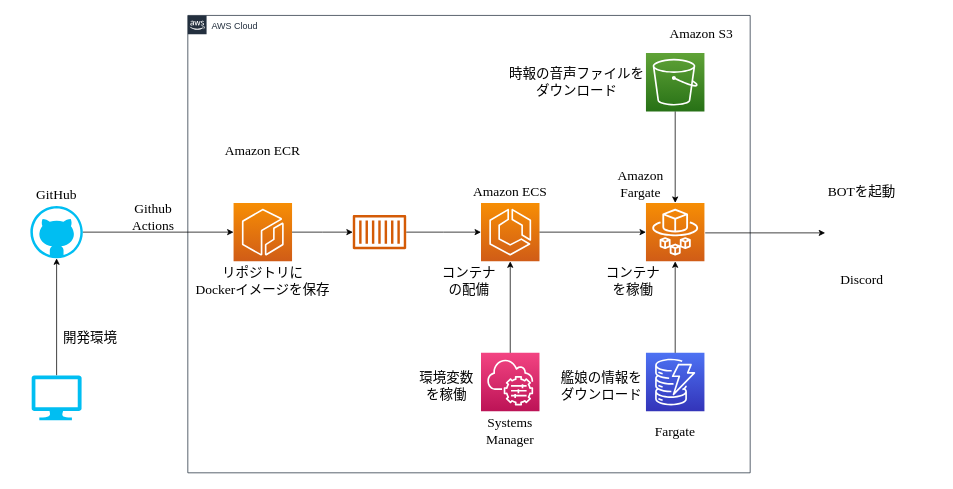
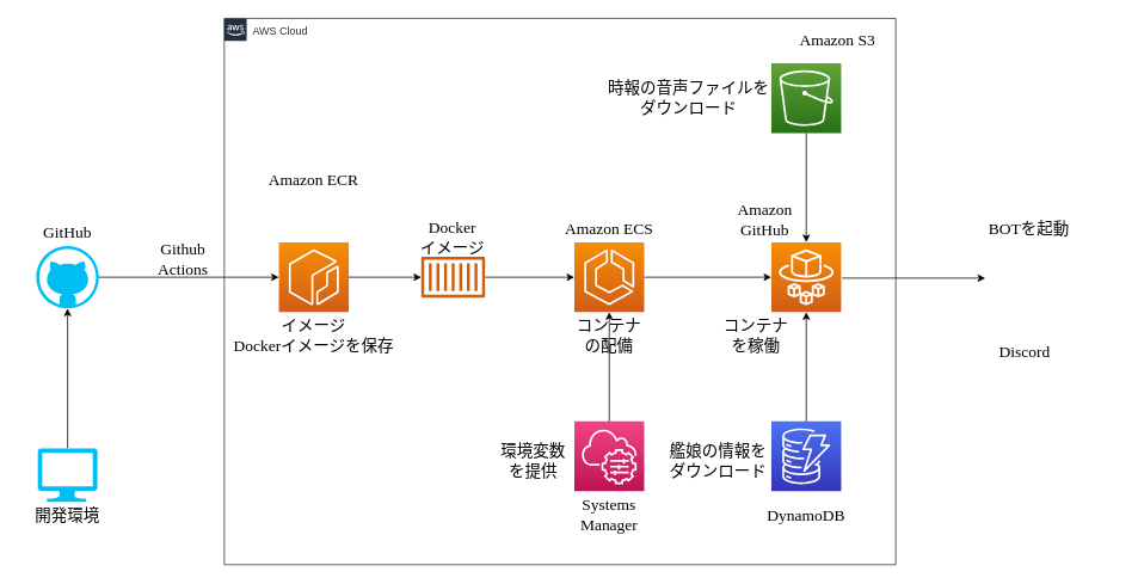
- <mxCell id="19" value="Amazon Fargate" style="text;html=1;strokeColor=none;fillColor=none;align=center;verticalAlign=middle;whiteSpace=wrap;rounded=0;fontFamily=Kosugi;fontSource=https%3A%2F%2Ffonts.googleapis.com%2Fcss%3Ffamily%3DKosugi;fontSize=18;" vertex="1" parent="2"><mxGeometry x="550" y="210" width="108.33" height="30" as="geometry" /></mxCell>
+ <mxCell id="19" value="Amazon GitHub" style="text;html=1;strokeColor=none;fillColor=none;align=center;verticalAlign=middle;whiteSpace=wrap;rounded=0;fontFamily=Kosugi;fontSource=https%3A%2F%2Ffonts.googleapis.com%2Fcss%3Ffamily%3DKosugi;fontSize=18;" vertex="1" parent="2"><mxGeometry x="550" y="210" width="108.33" height="30" as="geometry" /></mxCell>
+ <mxCell id="22" value="Docker&lt;br&gt;イメージ" style="text;html=1;strokeColor=none;fillColor=none;align=center;verticalAlign=middle;whiteSpace=wrap;rounded=0;fontFamily=Kosugi;fontSource=https%3A%2F%2Ffonts.googleapis.com%2Fcss%3Ffamily%3DKosugi;fontSize=18;" vertex="1" parent="2"><mxGeometry x="201.45" y="230" width="108.33" height="30" as="geometry" /></mxCell>
- <mxCell id="38" value="Discord" style="text;html=1;strokeColor=none;fillColor=none;align=center;verticalAlign=middle;whiteSpace=wrap;rounded=0;fontFamily=Kosugi;fontSource=https%3A%2F%2Ffonts.googleapis.com%2Fcss%3Ffamily%3DKosugi;fontSize=18;" vertex="1" parent="1"><mxGeometry x="1094.84" y="358" width="108.33" height="30" as="geometry" /></mxCell>
+ <mxCell id="38" value="Discord" style="text;html=1;strokeColor=none;fillColor=none;align=center;verticalAlign=middle;whiteSpace=wrap;rounded=0;fontFamily=Kosugi;fontSource=https%3A%2F%2Ffonts.googleapis.com%2Fcss%3Ffamily%3DKosugi;fontSize=18;" vertex="1" parent="1"><mxGeometry x="1089.84" y="378" width="108.33" height="30" as="geometry" /></mxCell>
- <mxCell id="23" value="リポジトリに&lt;br&gt;Dockerイメージを保存" style="text;html=1;strokeColor=none;fillColor=none;align=center;verticalAlign=middle;whiteSpace=wrap;rounded=0;fontFamily=Kosugi;fontSource=https%3A%2F%2Ffonts.googleapis.com%2Fcss%3Ffamily%3DKosugi;fontSize=18;" vertex="1" parent="2"><mxGeometry x="-50" y="340" width="300" height="30" as="geometry" /></mxCell>
+ <mxCell id="23" value="イメージ&lt;br&gt;Dockerイメージを保存" style="text;html=1;strokeColor=none;fillColor=none;align=center;verticalAlign=middle;whiteSpace=wrap;rounded=0;fontFamily=Kosugi;fontSource=https%3A%2F%2Ffonts.googleapis.com%2Fcss%3Ffamily%3DKosugi;fontSize=18;" vertex="1" parent="2"><mxGeometry x="-50" y="340" width="300" height="30" as="geometry" /></mxCell>
- <mxCell id="24" value="コンテナ&lt;br&gt;の配備" style="text;html=1;strokeColor=none;fillColor=none;align=center;verticalAlign=middle;whiteSpace=wrap;rounded=0;fontFamily=Kosugi;fontSource=https%3A%2F%2Ffonts.googleapis.com%2Fcss%3Ffamily%3DKosugi;fontSize=18;" vertex="1" parent="2"><mxGeometry x="320.84" y="340" width="108.33" height="30" as="geometry" /></mxCell>
+ <mxCell id="24" value="コンテナ&lt;br&gt;の配備" style="text;html=1;strokeColor=none;fillColor=none;align=center;verticalAlign=middle;whiteSpace=wrap;rounded=0;fontFamily=Kosugi;fontSource=https%3A%2F%2Ffonts.googleapis.com%2Fcss%3Ffamily%3DKosugi;fontSize=18;" vertex="1" parent="2"><mxGeometry x="375.84" y="340" width="108.33" height="30" as="geometry" /></mxCell>
- <mxCell id="35" value="開発環境" style="text;html=1;strokeColor=none;fillColor=none;align=center;verticalAlign=middle;whiteSpace=wrap;rounded=0;fontFamily=Kosugi;fontSource=https%3A%2F%2Ffonts.googleapis.com%2Fcss%3Ffamily%3DKosugi;fontSize=18;" vertex="1" parent="1"><mxGeometry x="65.84" y="435" width="108.33" height="30" as="geometry" /></mxCell>
+ <mxCell id="35" value="開発環境" style="text;html=1;strokeColor=none;fillColor=none;align=center;verticalAlign=middle;whiteSpace=wrap;rounded=0;fontFamily=Kosugi;fontSource=https%3A%2F%2Ffonts.googleapis.com%2Fcss%3Ffamily%3DKosugi;fontSize=18;" vertex="1" parent="1"><mxGeometry x="20.84" y="560" width="108.33" height="30" as="geometry" /></mxCell>
- <mxCell id="25" value="環境変数&lt;br&gt;を稼働" style="text;html=1;strokeColor=none;fillColor=none;align=center;verticalAlign=middle;whiteSpace=wrap;rounded=0;fontFamily=Kosugi;fontSource=https%3A%2F%2Ffonts.googleapis.com%2Fcss%3Ffamily%3DKosugi;fontSize=18;" vertex="1" parent="2"><mxGeometry x="291.23" y="480" width="108.33" height="30" as="geometry" /></mxCell>
+ <mxCell id="25" value="環境変数&lt;br&gt;を提供" style="text;html=1;strokeColor=none;fillColor=none;align=center;verticalAlign=middle;whiteSpace=wrap;rounded=0;fontFamily=Kosugi;fontSource=https%3A%2F%2Ffonts.googleapis.com%2Fcss%3Ffamily%3DKosugi;fontSize=18;" vertex="1" parent="2"><mxGeometry x="291.23" y="480" width="108.33" height="30" as="geometry" /></mxCell>
- <mxCell id="21" value="Fargate" style="text;html=1;strokeColor=none;fillColor=none;align=center;verticalAlign=middle;whiteSpace=wrap;rounded=0;fontFamily=Kosugi;fontSource=https%3A%2F%2Ffonts.googleapis.com%2Fcss%3Ffamily%3DKosugi;fontSize=18;" vertex="1" parent="2"><mxGeometry x="595.83" y="540" width="108.33" height="30" as="geometry" /></mxCell>
+ <mxCell id="21" value="DynamoDB" style="text;html=1;strokeColor=none;fillColor=none;align=center;verticalAlign=middle;whiteSpace=wrap;rounded=0;fontFamily=Kosugi;fontSource=https%3A%2F%2Ffonts.googleapis.com%2Fcss%3Ffamily%3DKosugi;fontSize=18;" vertex="1" parent="2"><mxGeometry x="595.83" y="540" width="108.33" height="30" as="geometry" /></mxCell>
